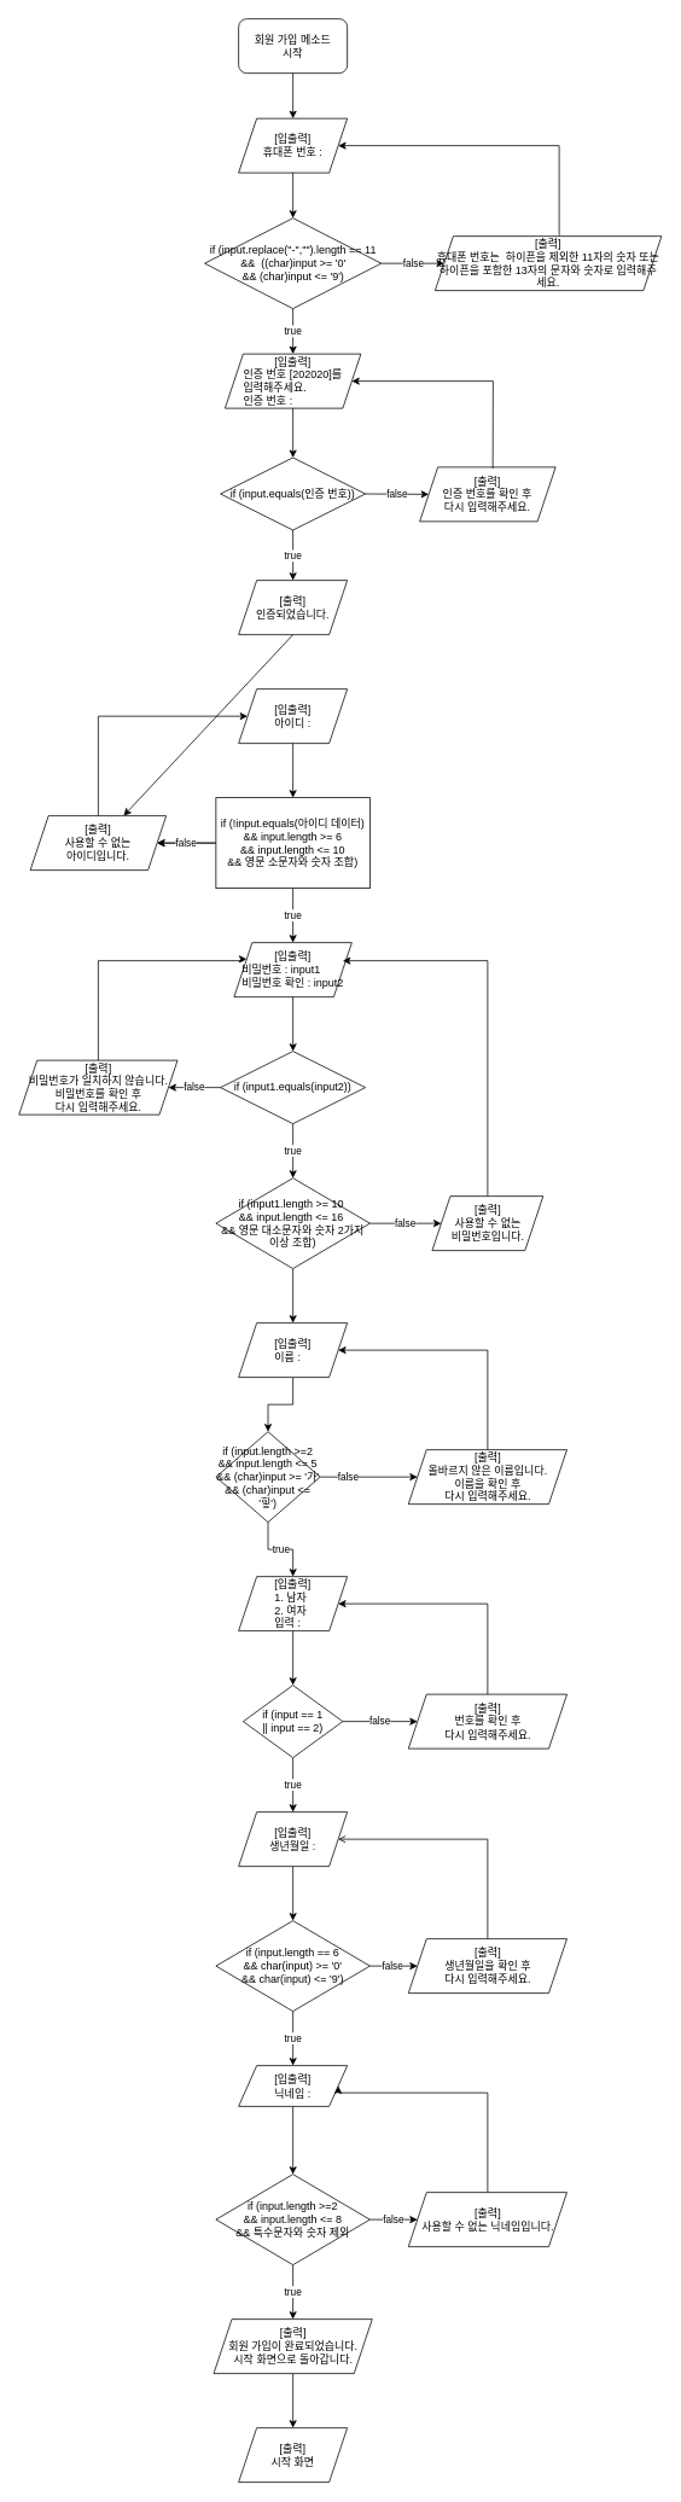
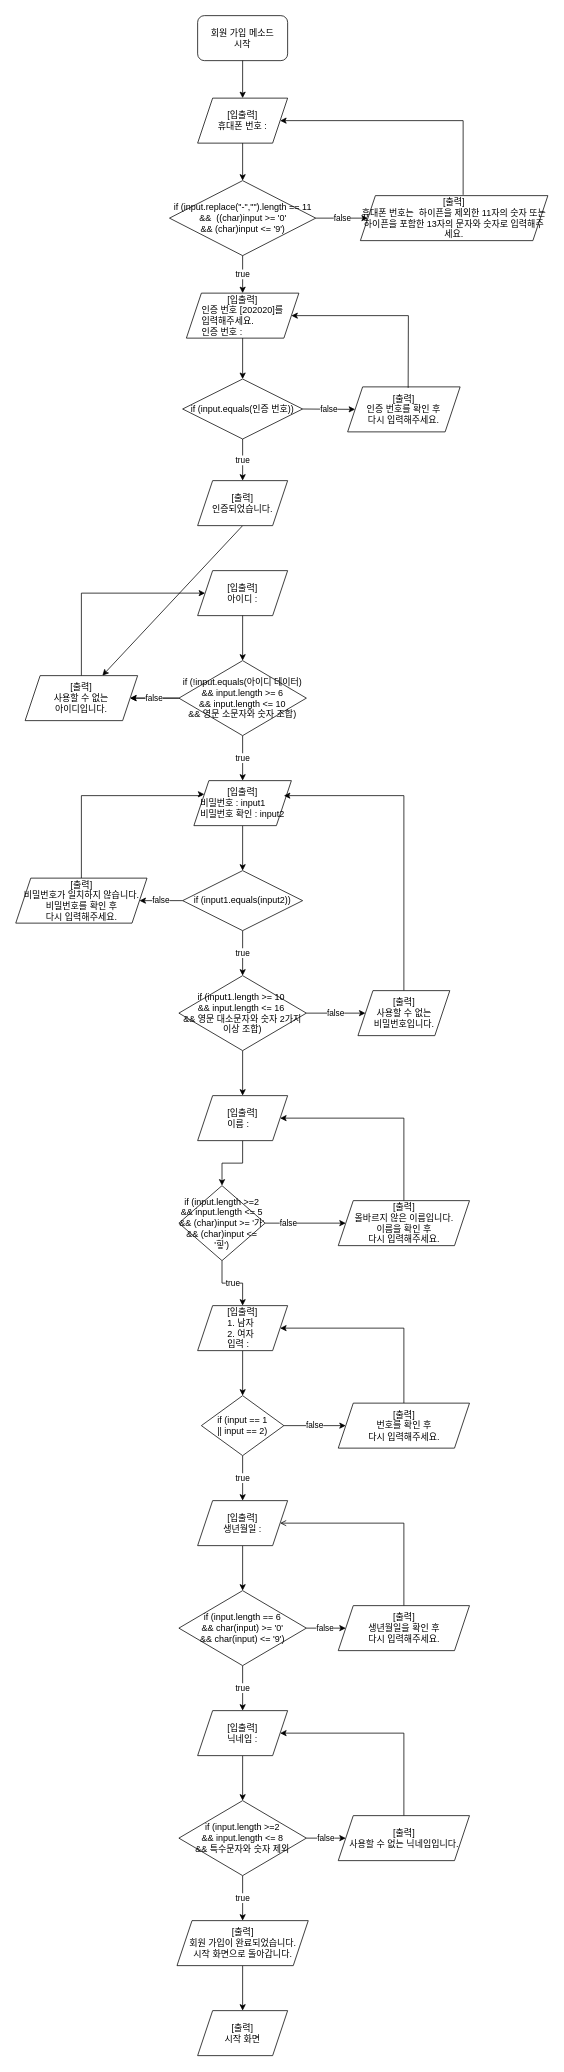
- <mxCell id="26" value="if (!input.equals(아이디 데이터) &amp;amp;&amp;amp; input.length &amp;gt;= 6 &lt;br&gt;&amp;amp;&amp;amp; input.length &amp;lt;= 10 &lt;br&gt;&amp;amp;&amp;amp; 영문 소문자와 숫자 조합)" style="whiteSpace=wrap;html=1;rounded=0;" parent="1" vertex="1"><mxGeometry x="238" y="880" width="170" height="100" as="geometry" /></mxCell>
+ <mxCell id="26" value="if (!input.equals(아이디 데이터) &amp;amp;&amp;amp; input.length &amp;gt;= 6 &lt;br&gt;&amp;amp;&amp;amp; input.length &amp;lt;= 10 &lt;br&gt;&amp;amp;&amp;amp; 영문 소문자와 숫자 조합)" style="rhombus;whiteSpace=wrap;html=1;" parent="1" vertex="1"><mxGeometry x="238" y="880" width="170" height="100" as="geometry" /></mxCell>
- <mxCell id="62" value="[입출력]&lt;br&gt;&lt;div style=&quot;text-align: left&quot;&gt;닉네임 :&lt;/div&gt;" style="shape=parallelogram;perimeter=parallelogramPerimeter;whiteSpace=wrap;html=1;fixedSize=1;" parent="1" vertex="1"><mxGeometry x="263" y="2280" width="120" height="45" as="geometry" /></mxCell>
+ <mxCell id="62" value="[입출력]&lt;br&gt;&lt;div style=&quot;text-align: left&quot;&gt;닉네임 :&lt;/div&gt;" style="shape=parallelogram;perimeter=parallelogramPerimeter;whiteSpace=wrap;html=1;fixedSize=1;" parent="1" vertex="1"><mxGeometry x="263" y="2280" width="120" height="60" as="geometry" /></mxCell>
